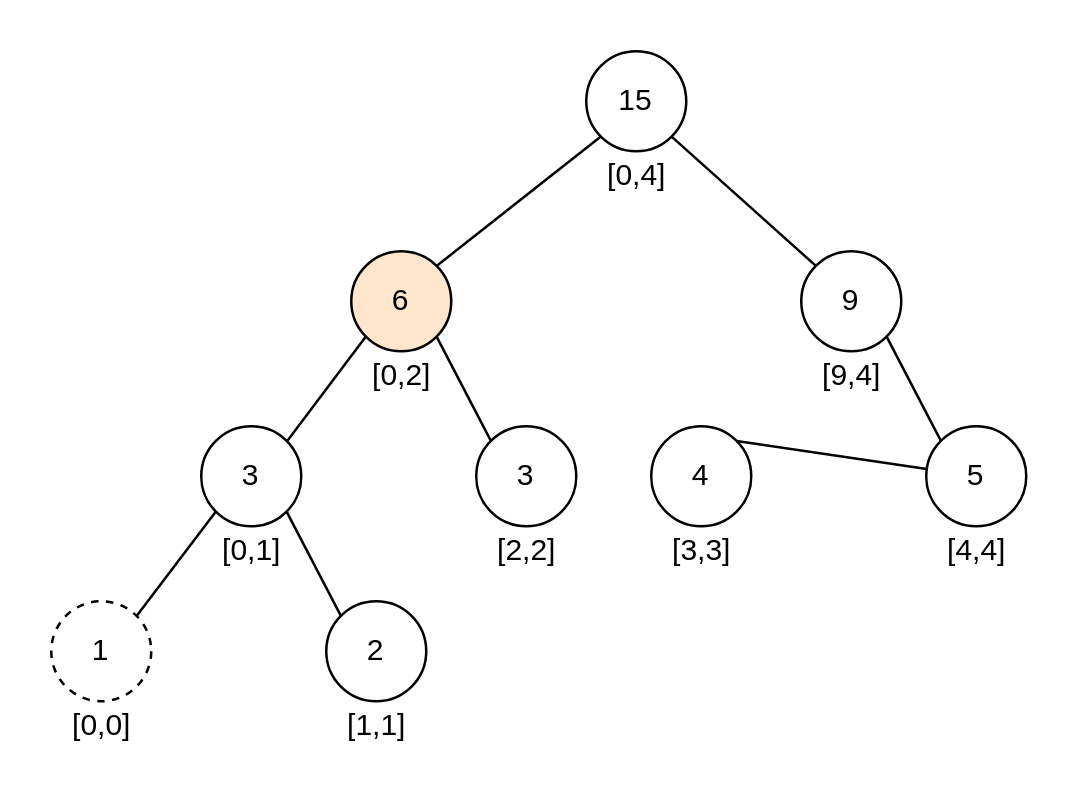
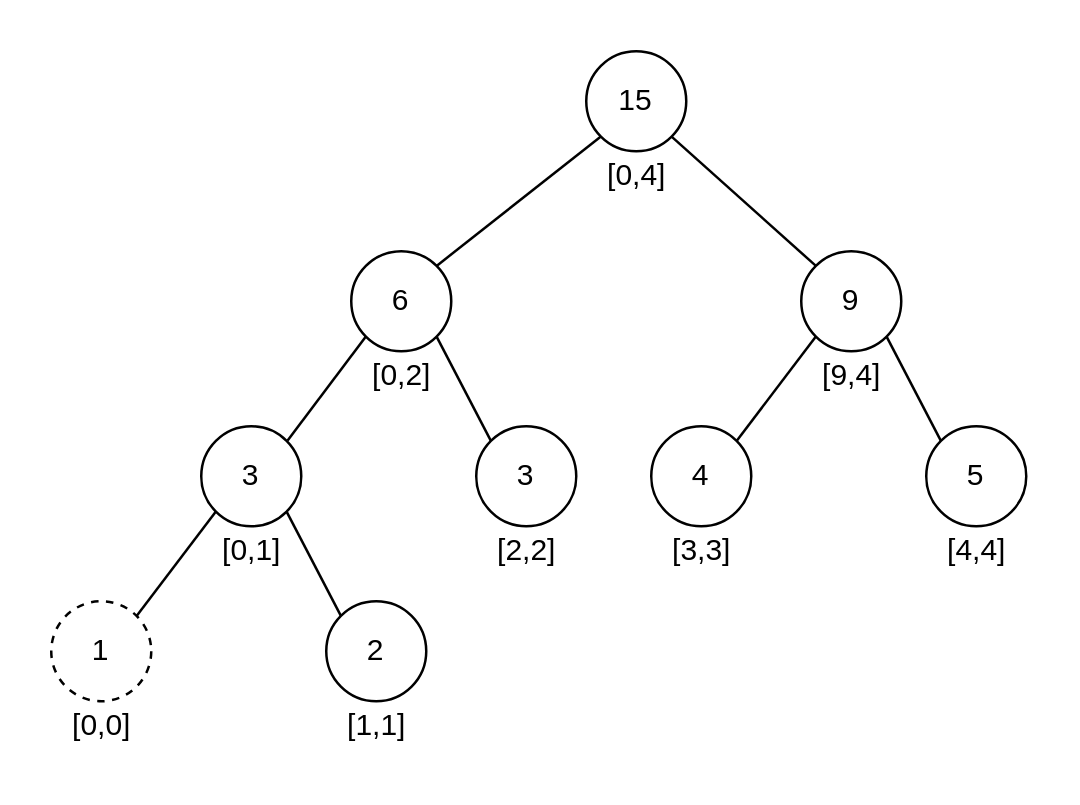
- <mxCell id="4" value="6" style="ellipse;whiteSpace=wrap;html=1;aspect=fixed;fillColor=#ffe6cc;" vertex="1" parent="1"><mxGeometry x="140" y="100" width="40" height="40" as="geometry" /></mxCell>
+ <mxCell id="4" value="6" style="ellipse;whiteSpace=wrap;html=1;aspect=fixed;" vertex="1" parent="1"><mxGeometry x="140" y="100" width="40" height="40" as="geometry" /></mxCell>
- <mxCell id="24" value="" style="endArrow=none;html=1;rounded=0;exitX=1;exitY=0;exitDx=0;exitDy=0;" edge="1" parent="1" source="12" target="14"><mxGeometry width="50" height="50" relative="1" as="geometry"><mxPoint x="325.858" y="169.998" as="sourcePoint" /><mxPoint x="320" y="130" as="targetPoint" /></mxGeometry></mxCell>
+ <mxCell id="24" value="" style="endArrow=none;html=1;rounded=0;exitX=1;exitY=0;exitDx=0;exitDy=0;entryX=0;entryY=1;entryDx=0;entryDy=0;" edge="1" parent="1" source="12" target="6"><mxGeometry width="50" height="50" relative="1" as="geometry"><mxPoint x="325.858" y="169.998" as="sourcePoint" /><mxPoint x="320" y="130" as="targetPoint" /></mxGeometry></mxCell>
